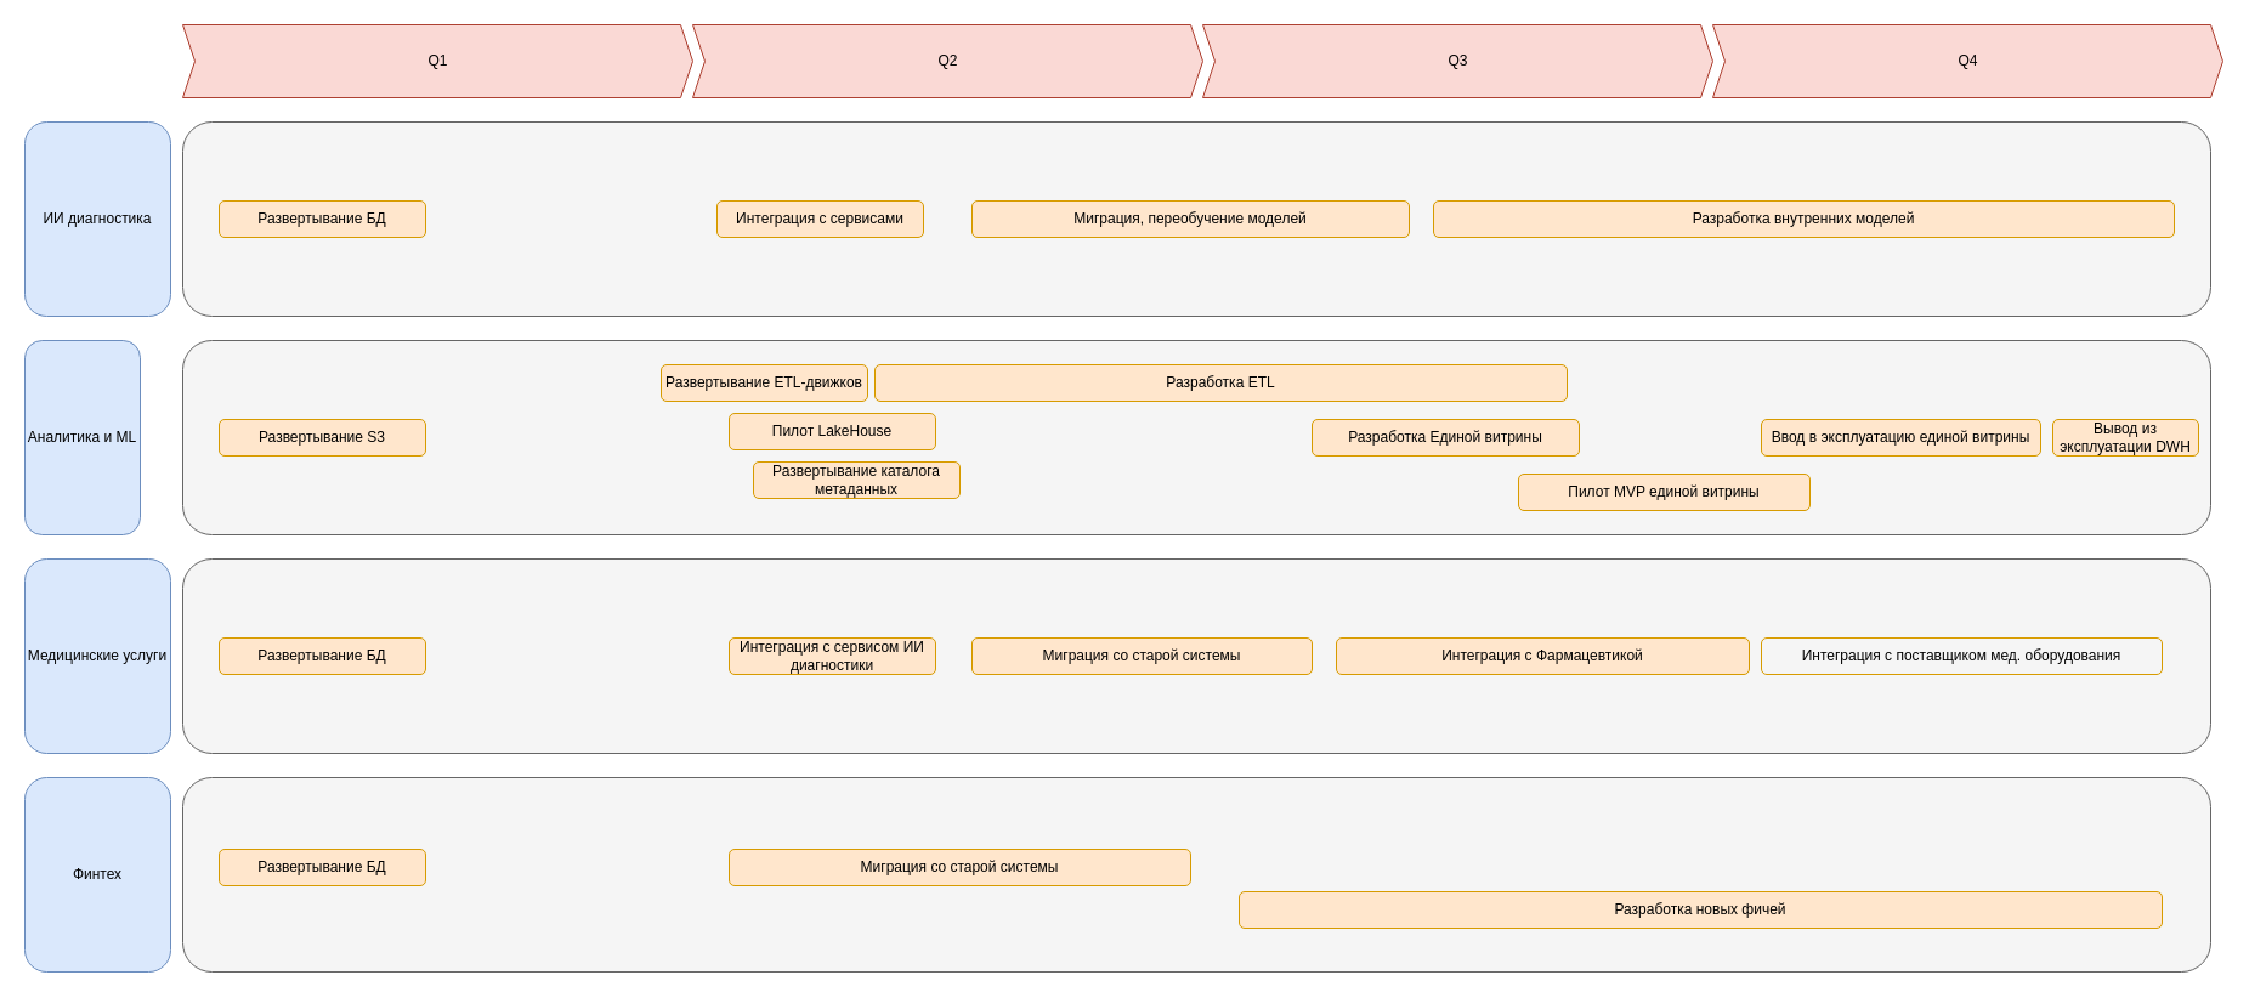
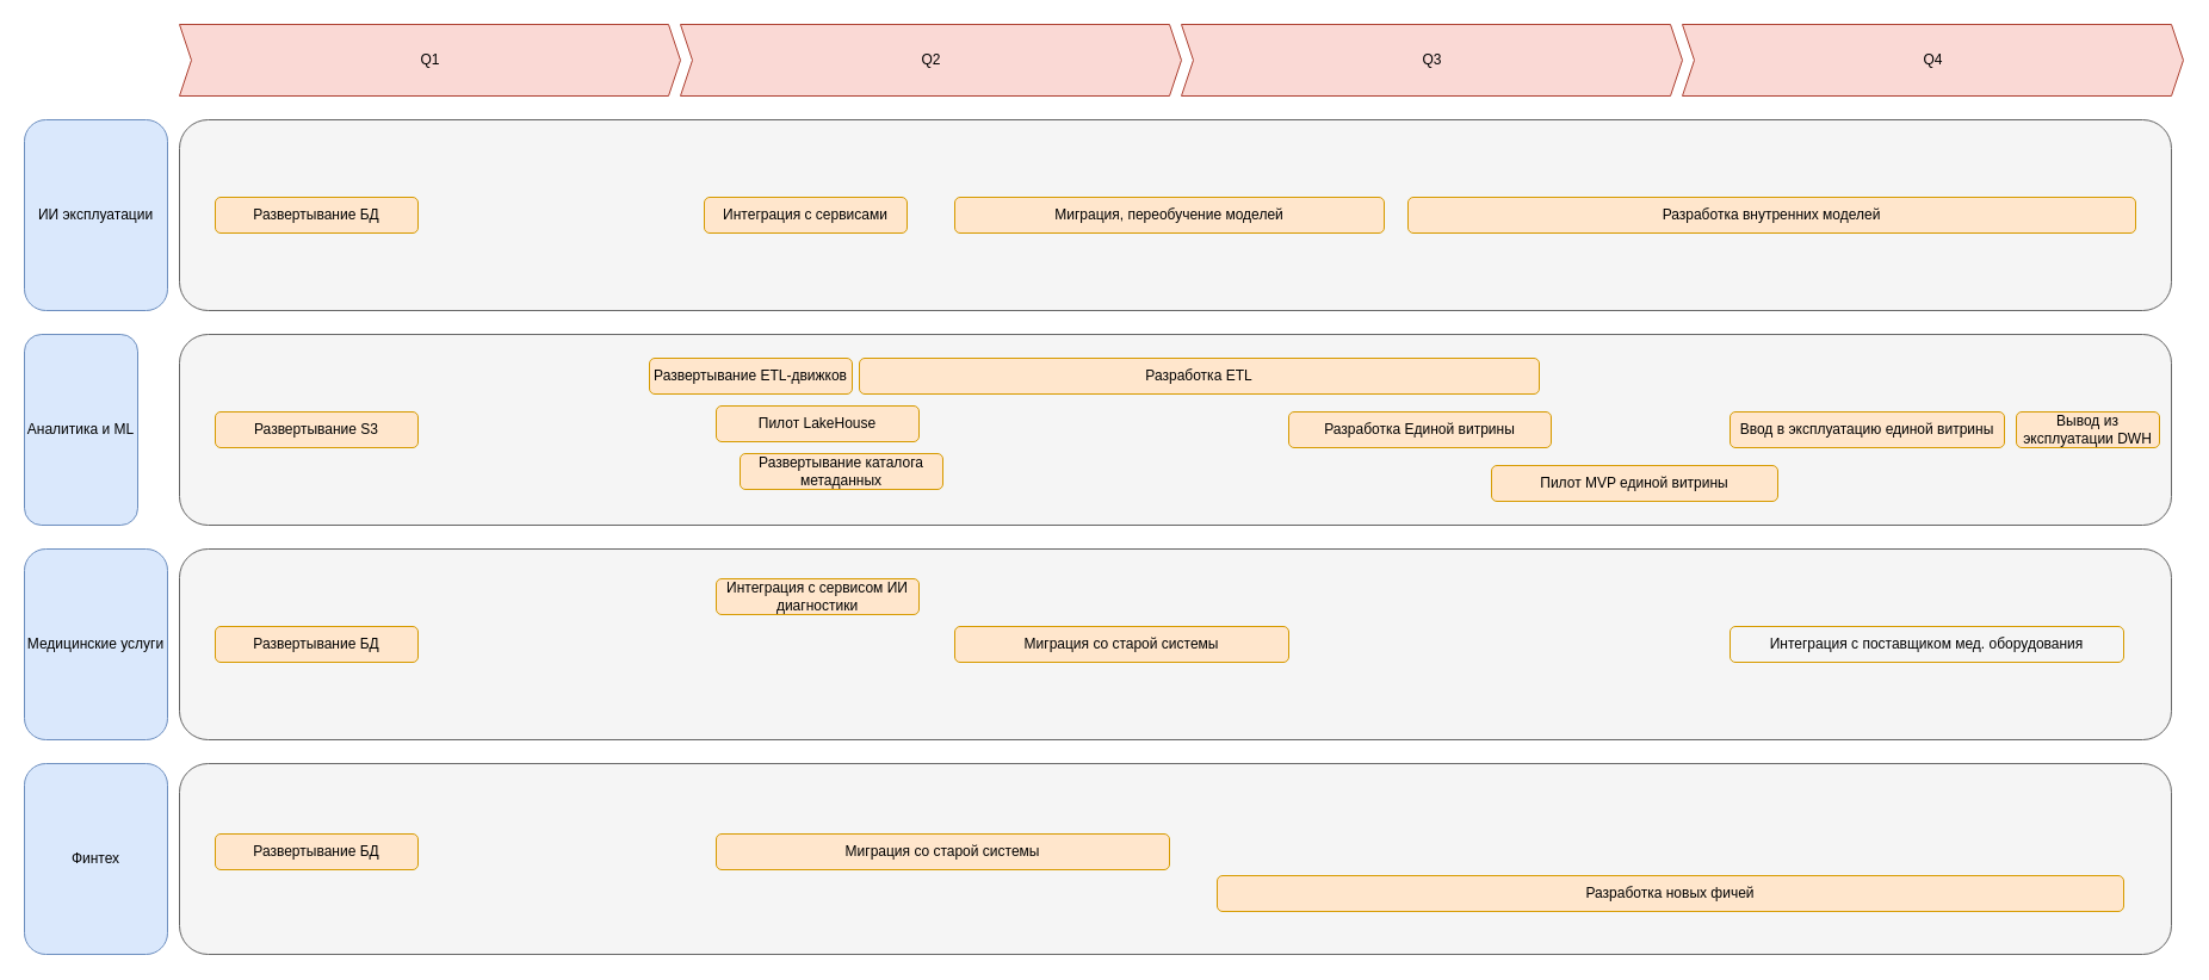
- <mxCell id="4" value="ИИ диагностика" style="rounded=1;whiteSpace=wrap;html=1;fillColor=#dae8fc;strokeColor=#6c8ebf;" parent="1" vertex="1"><mxGeometry x="20" y="100" width="120" height="160" as="geometry" /></mxCell>
+ <mxCell id="4" value="ИИ эксплуатации" style="rounded=1;whiteSpace=wrap;html=1;fillColor=#dae8fc;strokeColor=#6c8ebf;" parent="1" vertex="1"><mxGeometry x="20" y="100" width="120" height="160" as="geometry" /></mxCell>
- <mxCell id="25" value="Интеграция с сервисом ИИ диагностики" style="rounded=1;whiteSpace=wrap;html=1;fillColor=#ffe6cc;strokeColor=#d79b00;" parent="1" vertex="1"><mxGeometry x="600" y="525" width="170" height="30" as="geometry" /></mxCell>
+ <mxCell id="25" value="Интеграция с сервисом ИИ диагностики" style="rounded=1;whiteSpace=wrap;html=1;fillColor=#ffe6cc;strokeColor=#d79b00;" parent="1" vertex="1"><mxGeometry x="600" y="485" width="170" height="30" as="geometry" /></mxCell>
- <mxCell id="31" value="Интеграция с Фармацевтикой" style="rounded=1;whiteSpace=wrap;html=1;fillColor=#ffe6cc;strokeColor=#d79b00;" parent="1" vertex="1"><mxGeometry x="1100" y="525" width="340" height="30" as="geometry" /></mxCell>
